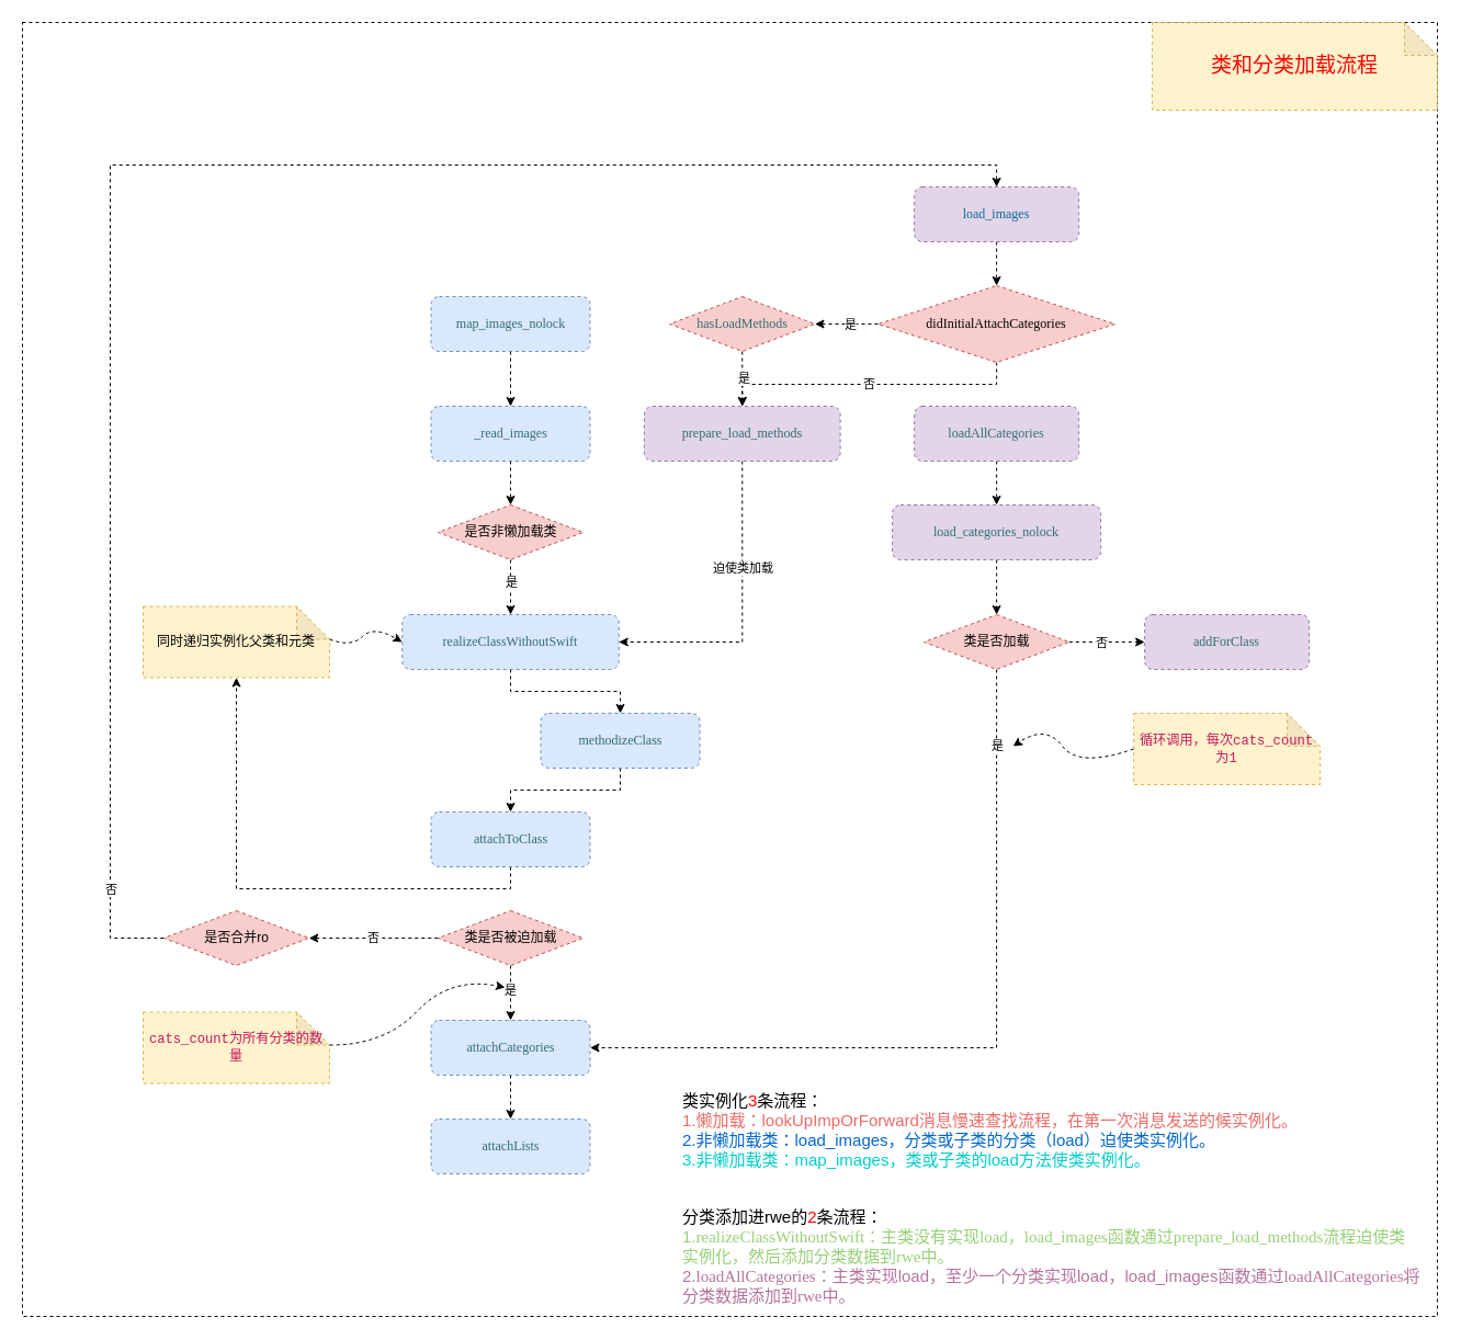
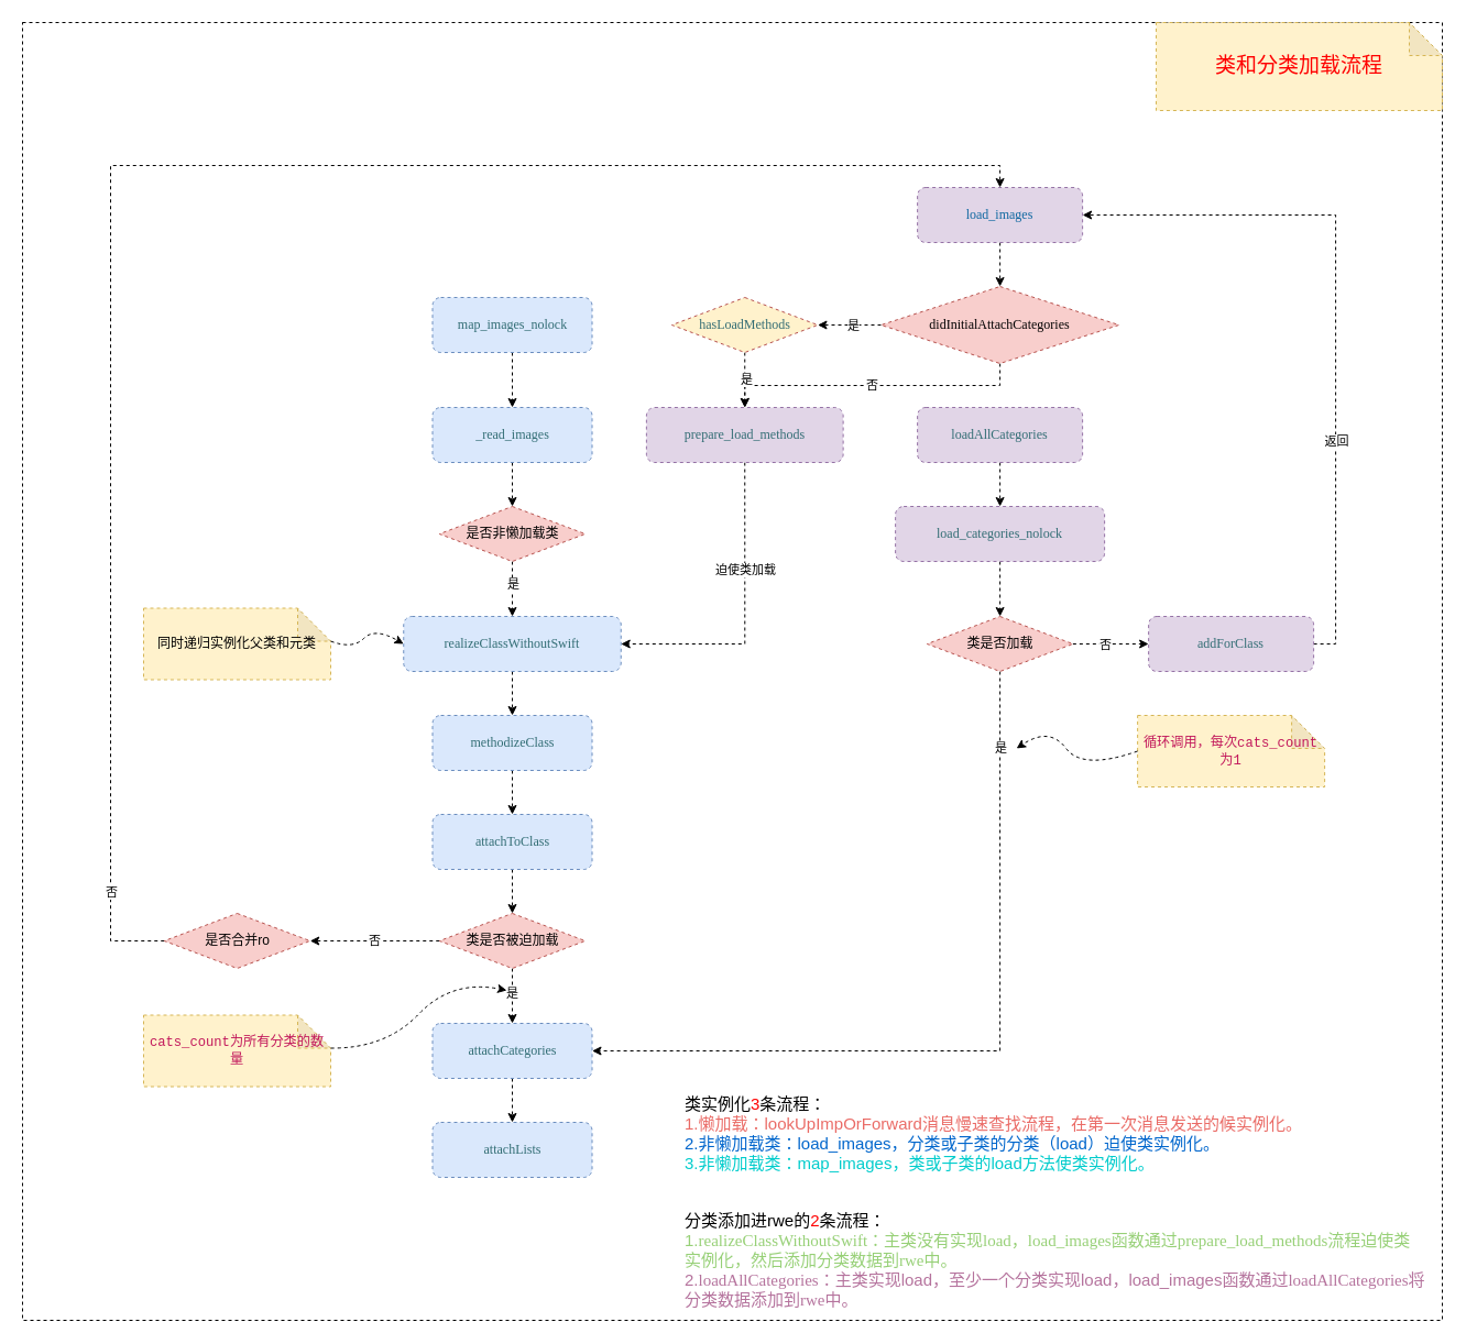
+ <mxCell id="40" style="edgeStyle=orthogonalEdgeStyle;rounded=0;orthogonalLoop=1;jettySize=auto;html=1;exitX=1;exitY=0.5;exitDx=0;exitDy=0;entryX=1;entryY=0.5;entryDx=0;entryDy=0;dashed=1;" edge="1" parent="1" source="42" target="26"><mxGeometry relative="1" as="geometry" /></mxCell>
+ <mxCell id="41" value="返回" style="edgeLabel;html=1;align=center;verticalAlign=middle;resizable=0;points=[];" vertex="1" connectable="0" parent="40"><mxGeometry x="-0.363" relative="1" as="geometry"><mxPoint as="offset" /></mxGeometry></mxCell>
- <mxCell id="49" value="&lt;span style=&quot;color: rgb(50 , 109 , 116) ; font-family: &amp;#34;menlo&amp;#34;&quot;&gt;hasLoadMethods&lt;/span&gt;" style="rhombus;whiteSpace=wrap;html=1;dashed=1;labelBackgroundColor=none;fillColor=#f8cecc;strokeColor=#b85450;" vertex="1" parent="1"><mxGeometry x="610" y="270" width="132.5" height="50" as="geometry" /></mxCell>
+ <mxCell id="49" value="&lt;span style=&quot;color: rgb(50 , 109 , 116) ; font-family: &amp;#34;menlo&amp;#34;&quot;&gt;hasLoadMethods&lt;/span&gt;" style="rhombus;whiteSpace=wrap;html=1;dashed=1;labelBackgroundColor=none;fillColor=#fff2cc;strokeColor=#b85450;" vertex="1" parent="1"><mxGeometry x="610" y="270" width="132.5" height="50" as="geometry" /></mxCell>
- <mxCell id="15" value="&lt;p style=&quot;margin: 0px; font-stretch: normal; line-height: normal; font-family: menlo; color: rgb(50, 109, 116);&quot;&gt;methodizeClass&lt;/p&gt;" style="whiteSpace=wrap;html=1;rounded=1;dashed=1;fillColor=#dae8fc;strokeColor=#6c8ebf;labelBackgroundColor=none;" vertex="1" parent="1"><mxGeometry x="492.5" y="650" width="145" height="50" as="geometry" /></mxCell>
+ <mxCell id="15" value="&lt;p style=&quot;margin: 0px; font-stretch: normal; line-height: normal; font-family: menlo; color: rgb(50, 109, 116);&quot;&gt;methodizeClass&lt;/p&gt;" style="whiteSpace=wrap;html=1;rounded=1;dashed=1;fillColor=#dae8fc;strokeColor=#6c8ebf;labelBackgroundColor=none;" vertex="1" parent="1"><mxGeometry x="392.5" y="650" width="145" height="50" as="geometry" /></mxCell>
- <mxCell id="16" style="edgeStyle=orthogonalEdgeStyle;rounded=0;orthogonalLoop=1;jettySize=auto;html=1;exitX=0.5;exitY=1;exitDx=0;exitDy=0;dashed=1;" edge="1" parent="1" source="17" target="12"><mxGeometry relative="1" as="geometry" /></mxCell>
+ <mxCell id="16" style="edgeStyle=orthogonalEdgeStyle;rounded=0;orthogonalLoop=1;jettySize=auto;html=1;exitX=0.5;exitY=1;exitDx=0;exitDy=0;entryX=0.5;entryY=0;entryDx=0;entryDy=0;dashed=1;" edge="1" parent="1" source="17" target="23"><mxGeometry relative="1" as="geometry" /></mxCell>
